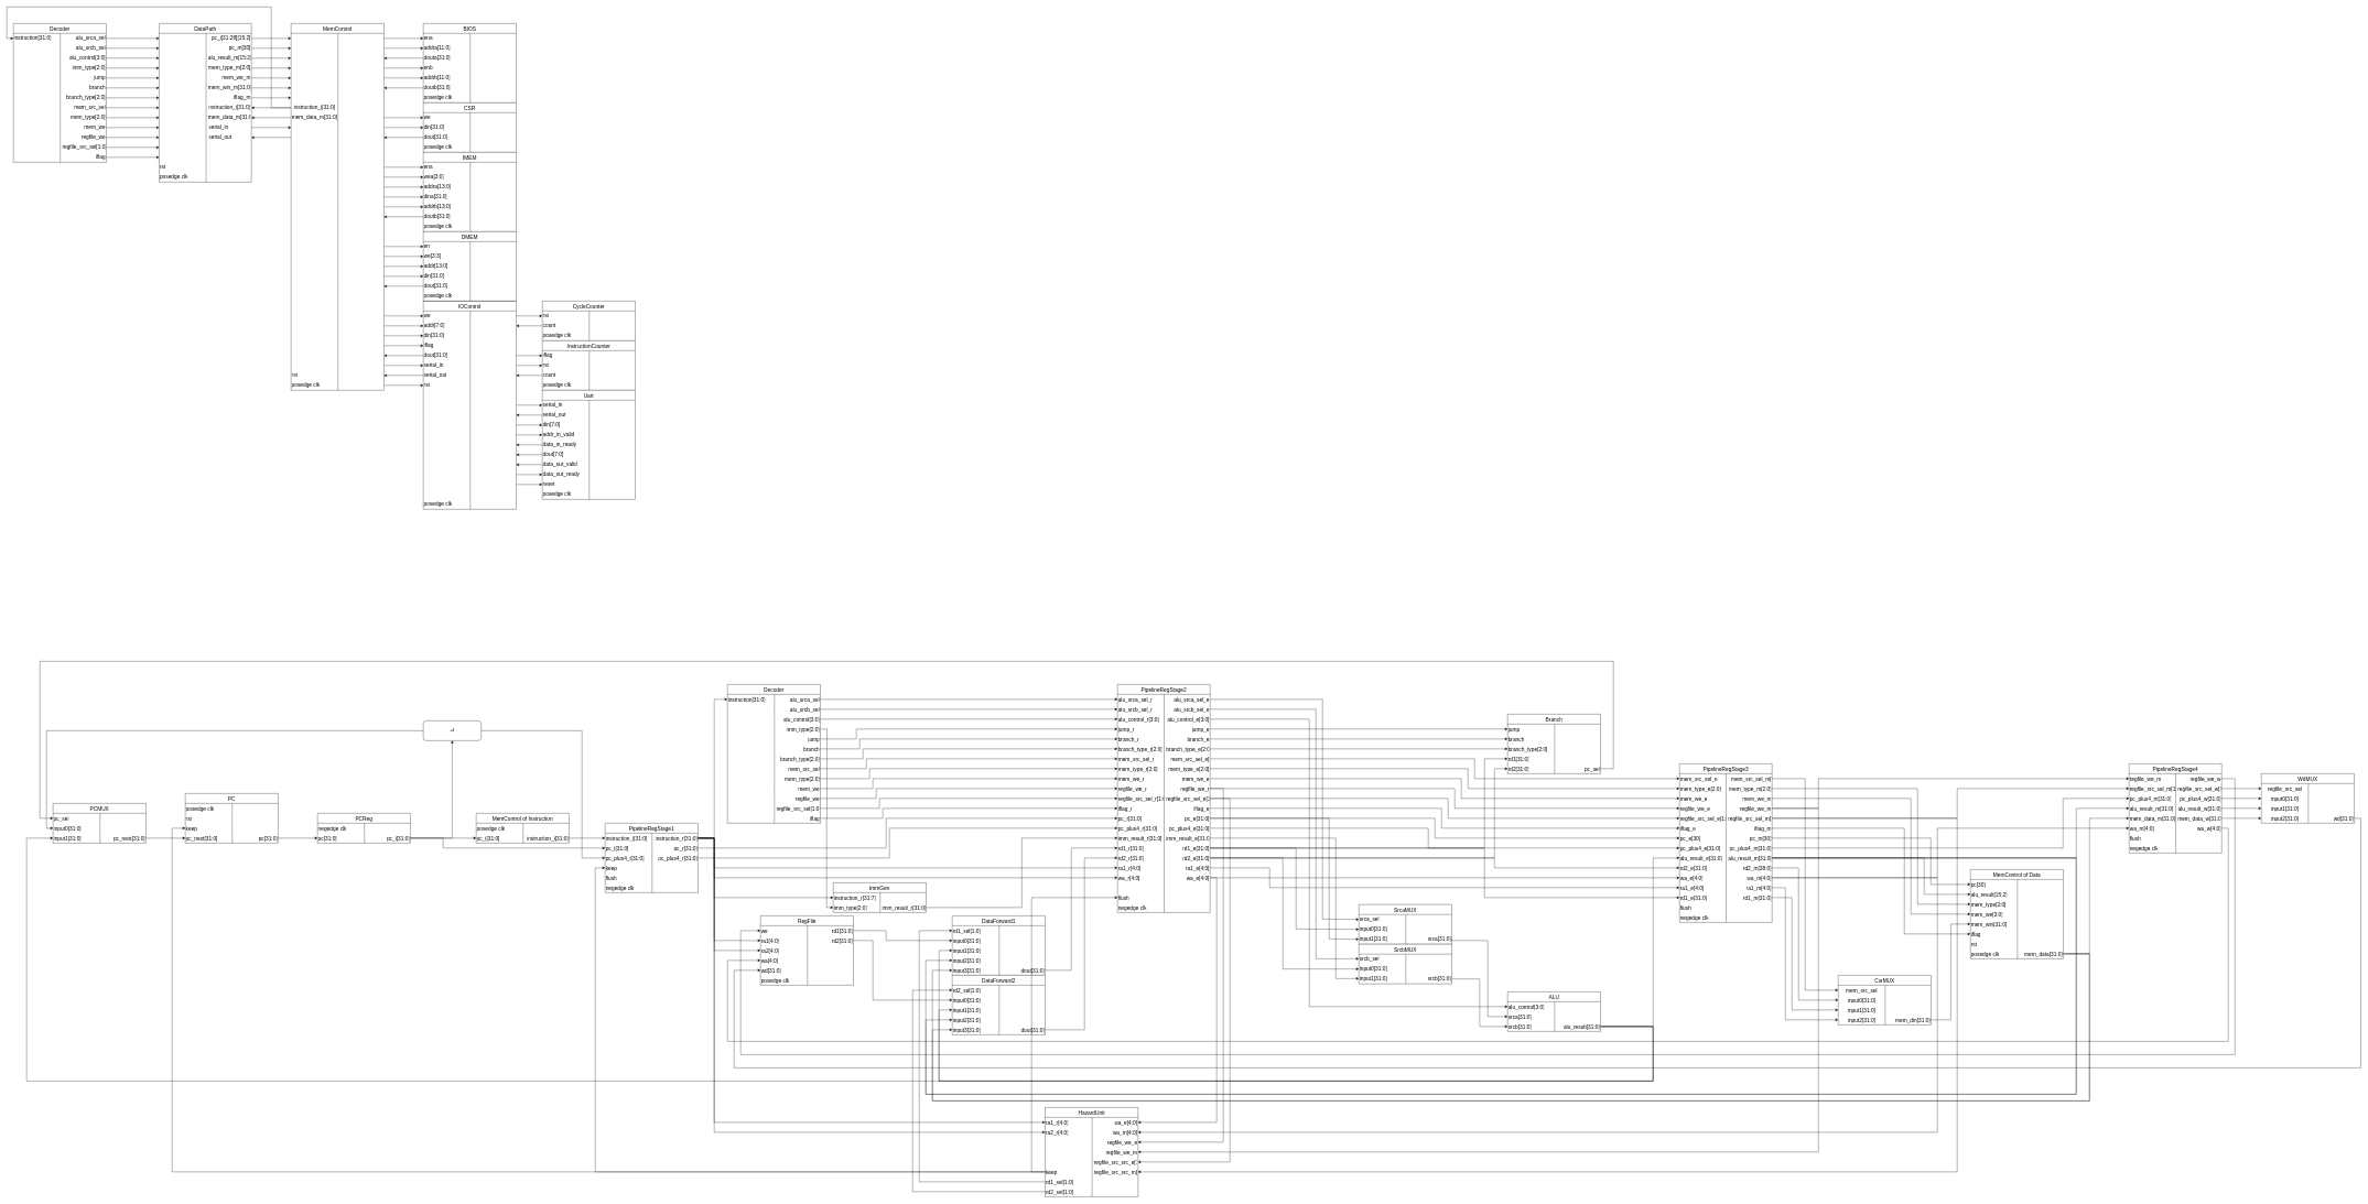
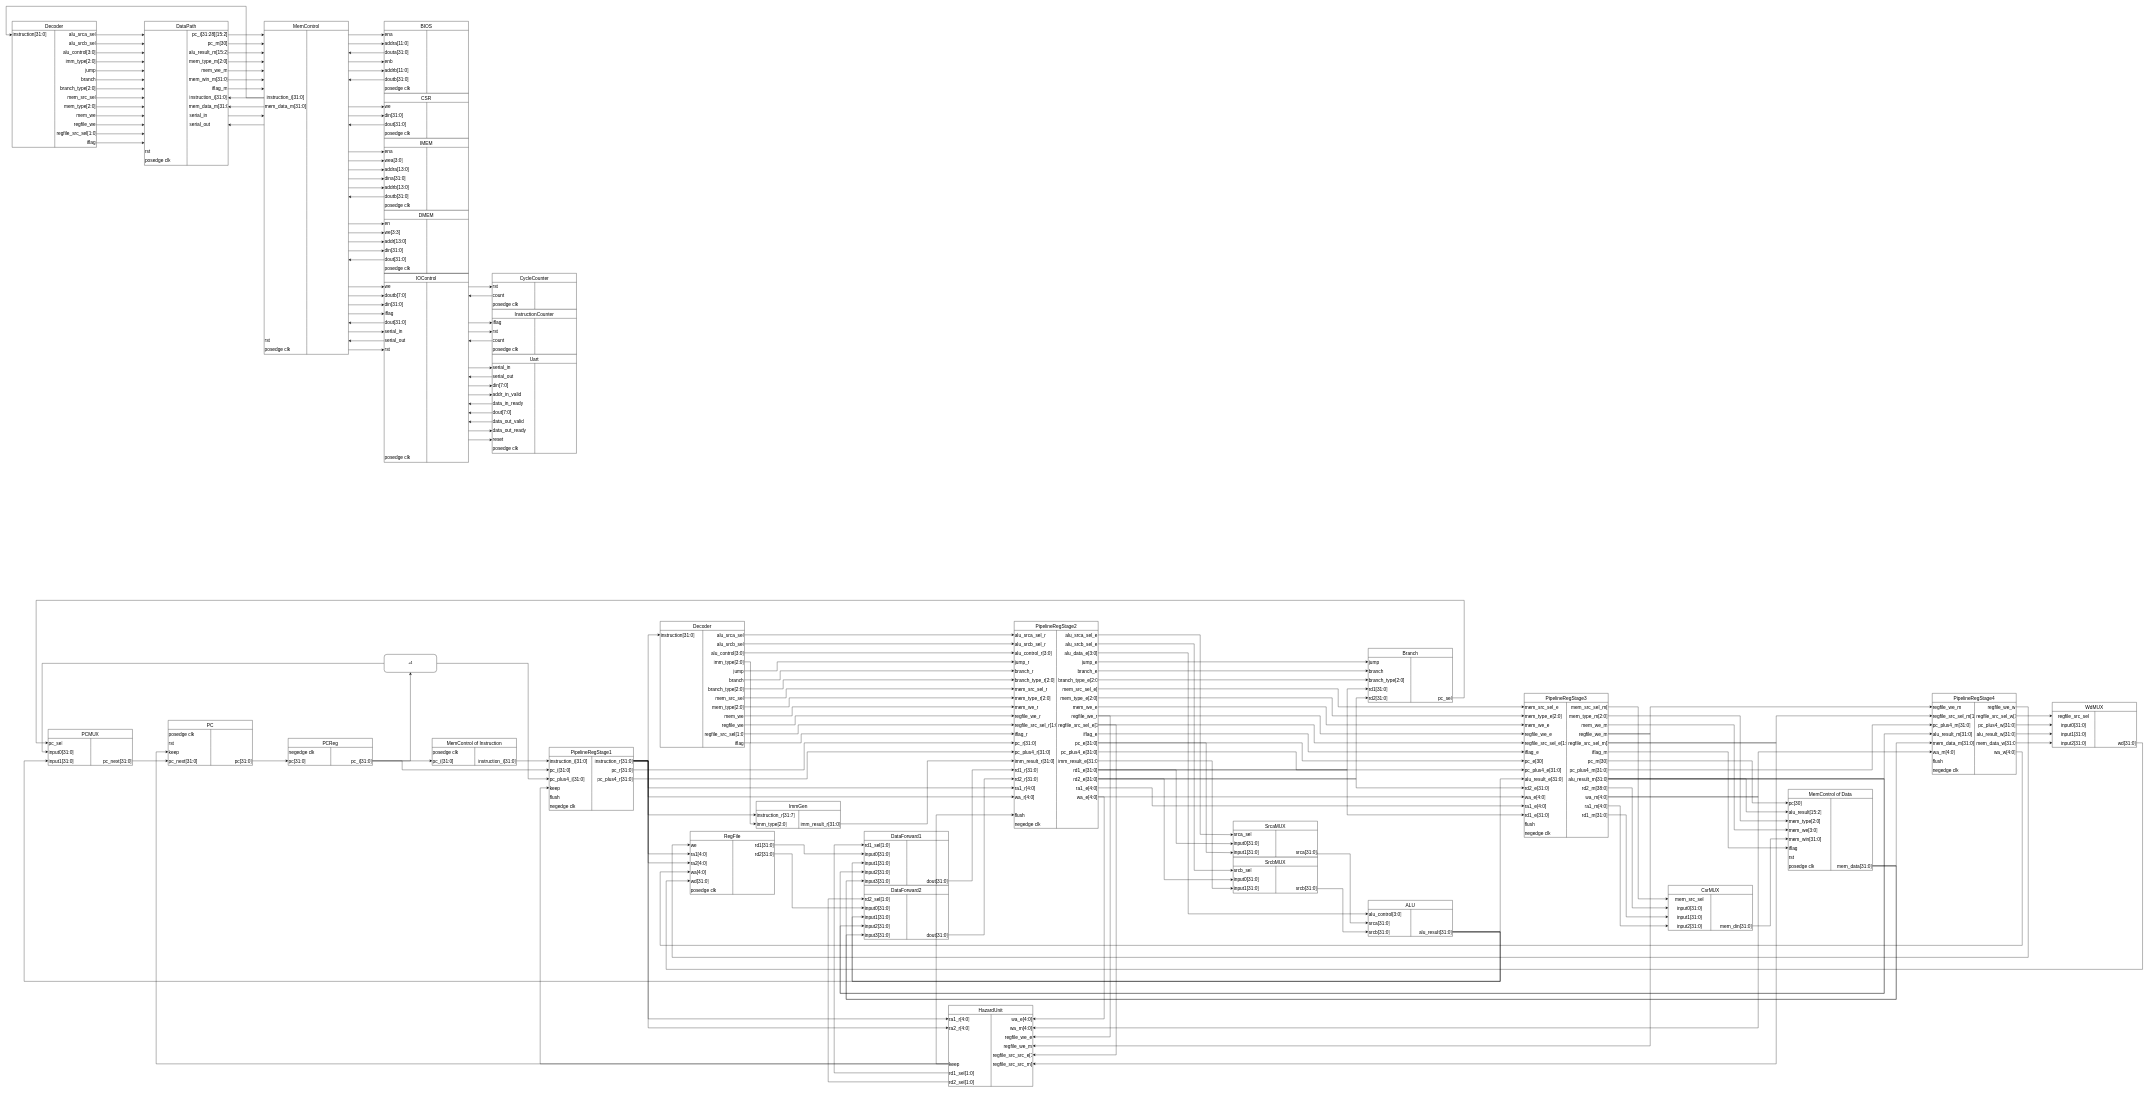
- <mxCell id="248" value="addr[7:0]" style="shape=partialRectangle;html=1;whiteSpace=wrap;connectable=0;fillColor=none;top=0;left=0;bottom=0;right=0;overflow=hidden;strokeColor=inherit;fontSize=16;align=left;" parent="247" vertex="1"><mxGeometry width="142" height="30" as="geometry"><mxRectangle width="142" height="30" as="alternateBounds" /></mxGeometry></mxCell>
+ <mxCell id="248" value="doutb[7:0]" style="shape=partialRectangle;html=1;whiteSpace=wrap;connectable=0;fillColor=none;top=0;left=0;bottom=0;right=0;overflow=hidden;strokeColor=inherit;fontSize=16;align=left;" parent="247" vertex="1"><mxGeometry width="142" height="30" as="geometry"><mxRectangle width="142" height="30" as="alternateBounds" /></mxGeometry></mxCell>
- <mxCell id="626" value="alu_control_e[3:0]" style="shape=partialRectangle;html=1;whiteSpace=wrap;connectable=0;fillColor=none;top=0;left=0;bottom=0;right=0;align=right;spacingLeft=6;overflow=hidden;strokeColor=inherit;fontSize=16;" parent="624" vertex="1"><mxGeometry x="141" width="139" height="30" as="geometry"><mxRectangle width="139" height="30" as="alternateBounds" /></mxGeometry></mxCell>
+ <mxCell id="626" value="alu_data_e[3:0]" style="shape=partialRectangle;html=1;whiteSpace=wrap;connectable=0;fillColor=none;top=0;left=0;bottom=0;right=0;align=right;spacingLeft=6;overflow=hidden;strokeColor=inherit;fontSize=16;" parent="624" vertex="1"><mxGeometry x="141" width="139" height="30" as="geometry"><mxRectangle width="139" height="30" as="alternateBounds" /></mxGeometry></mxCell>
